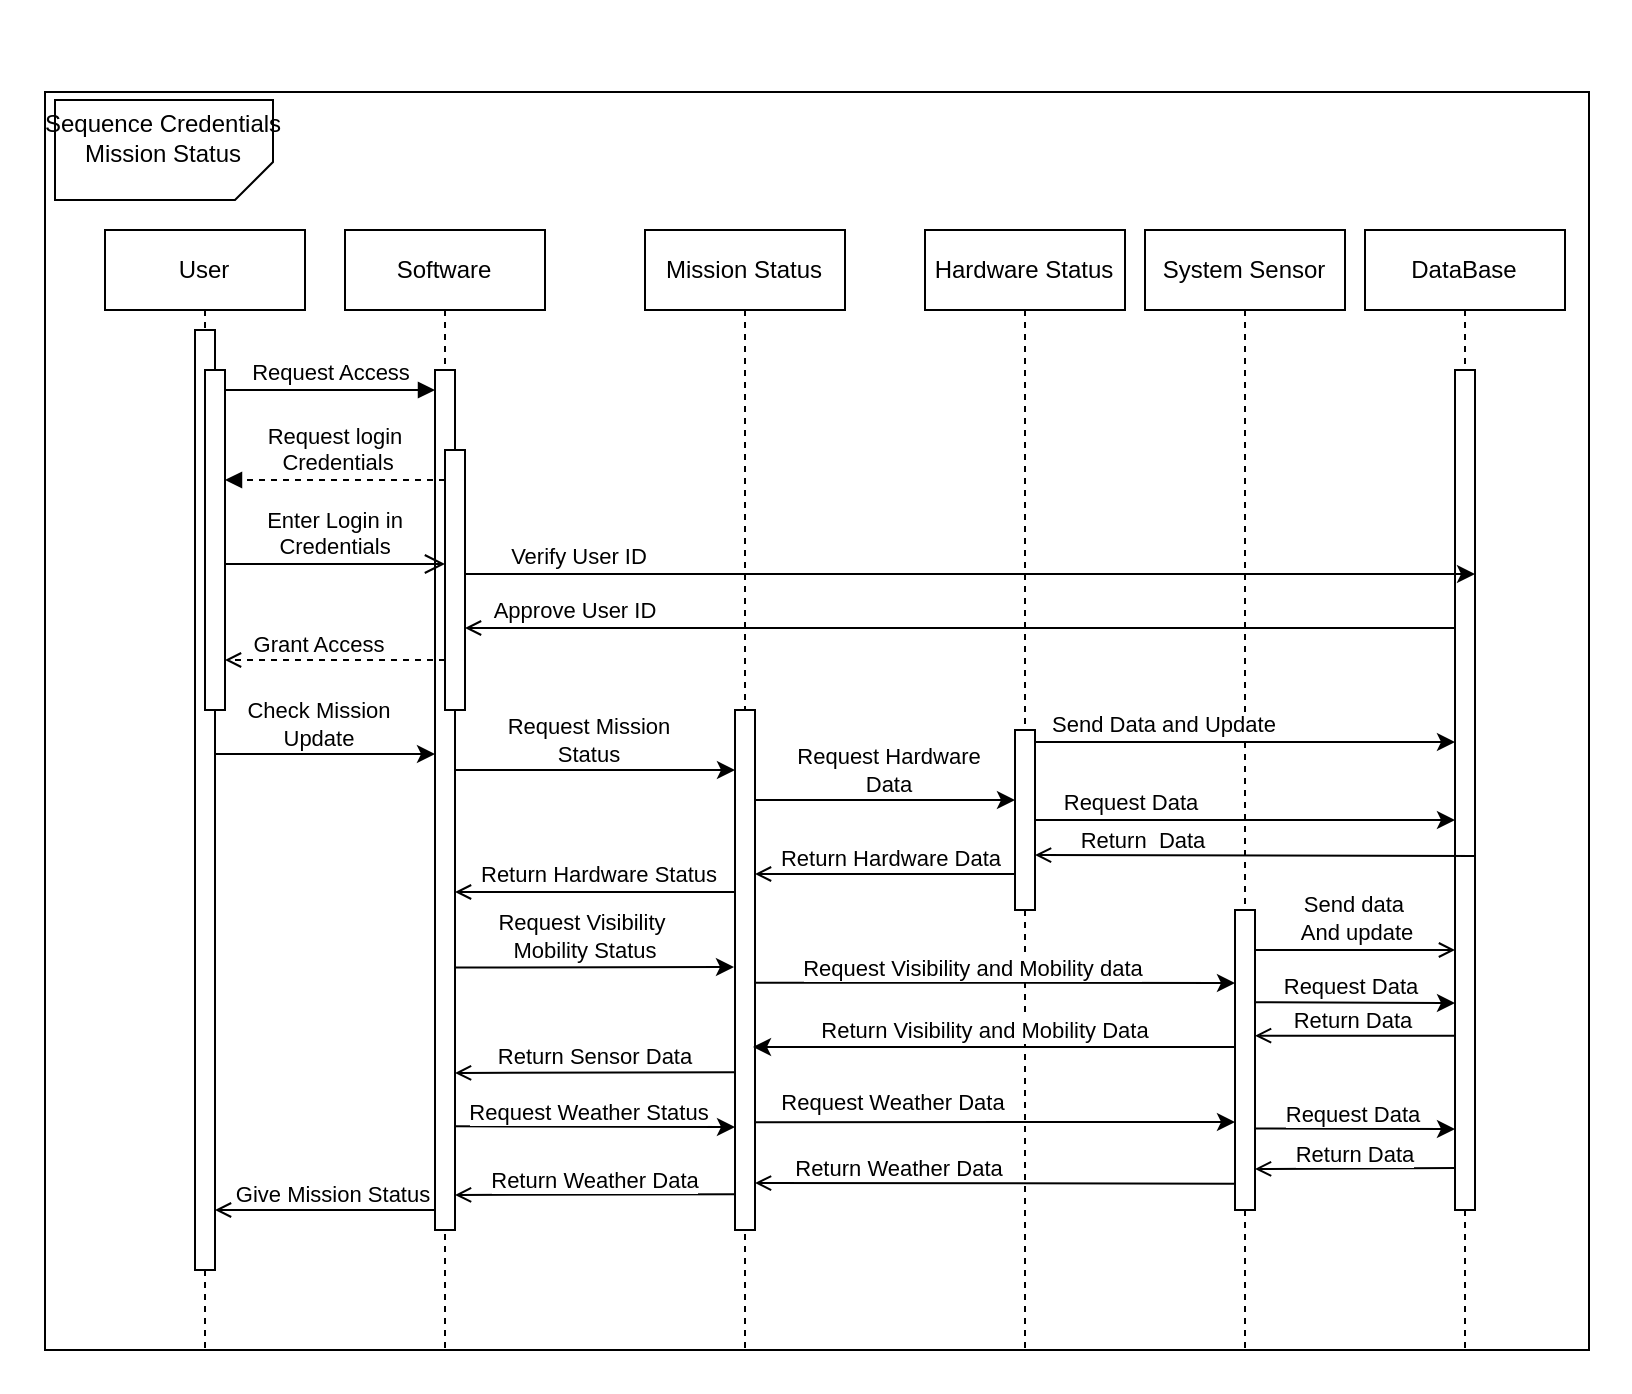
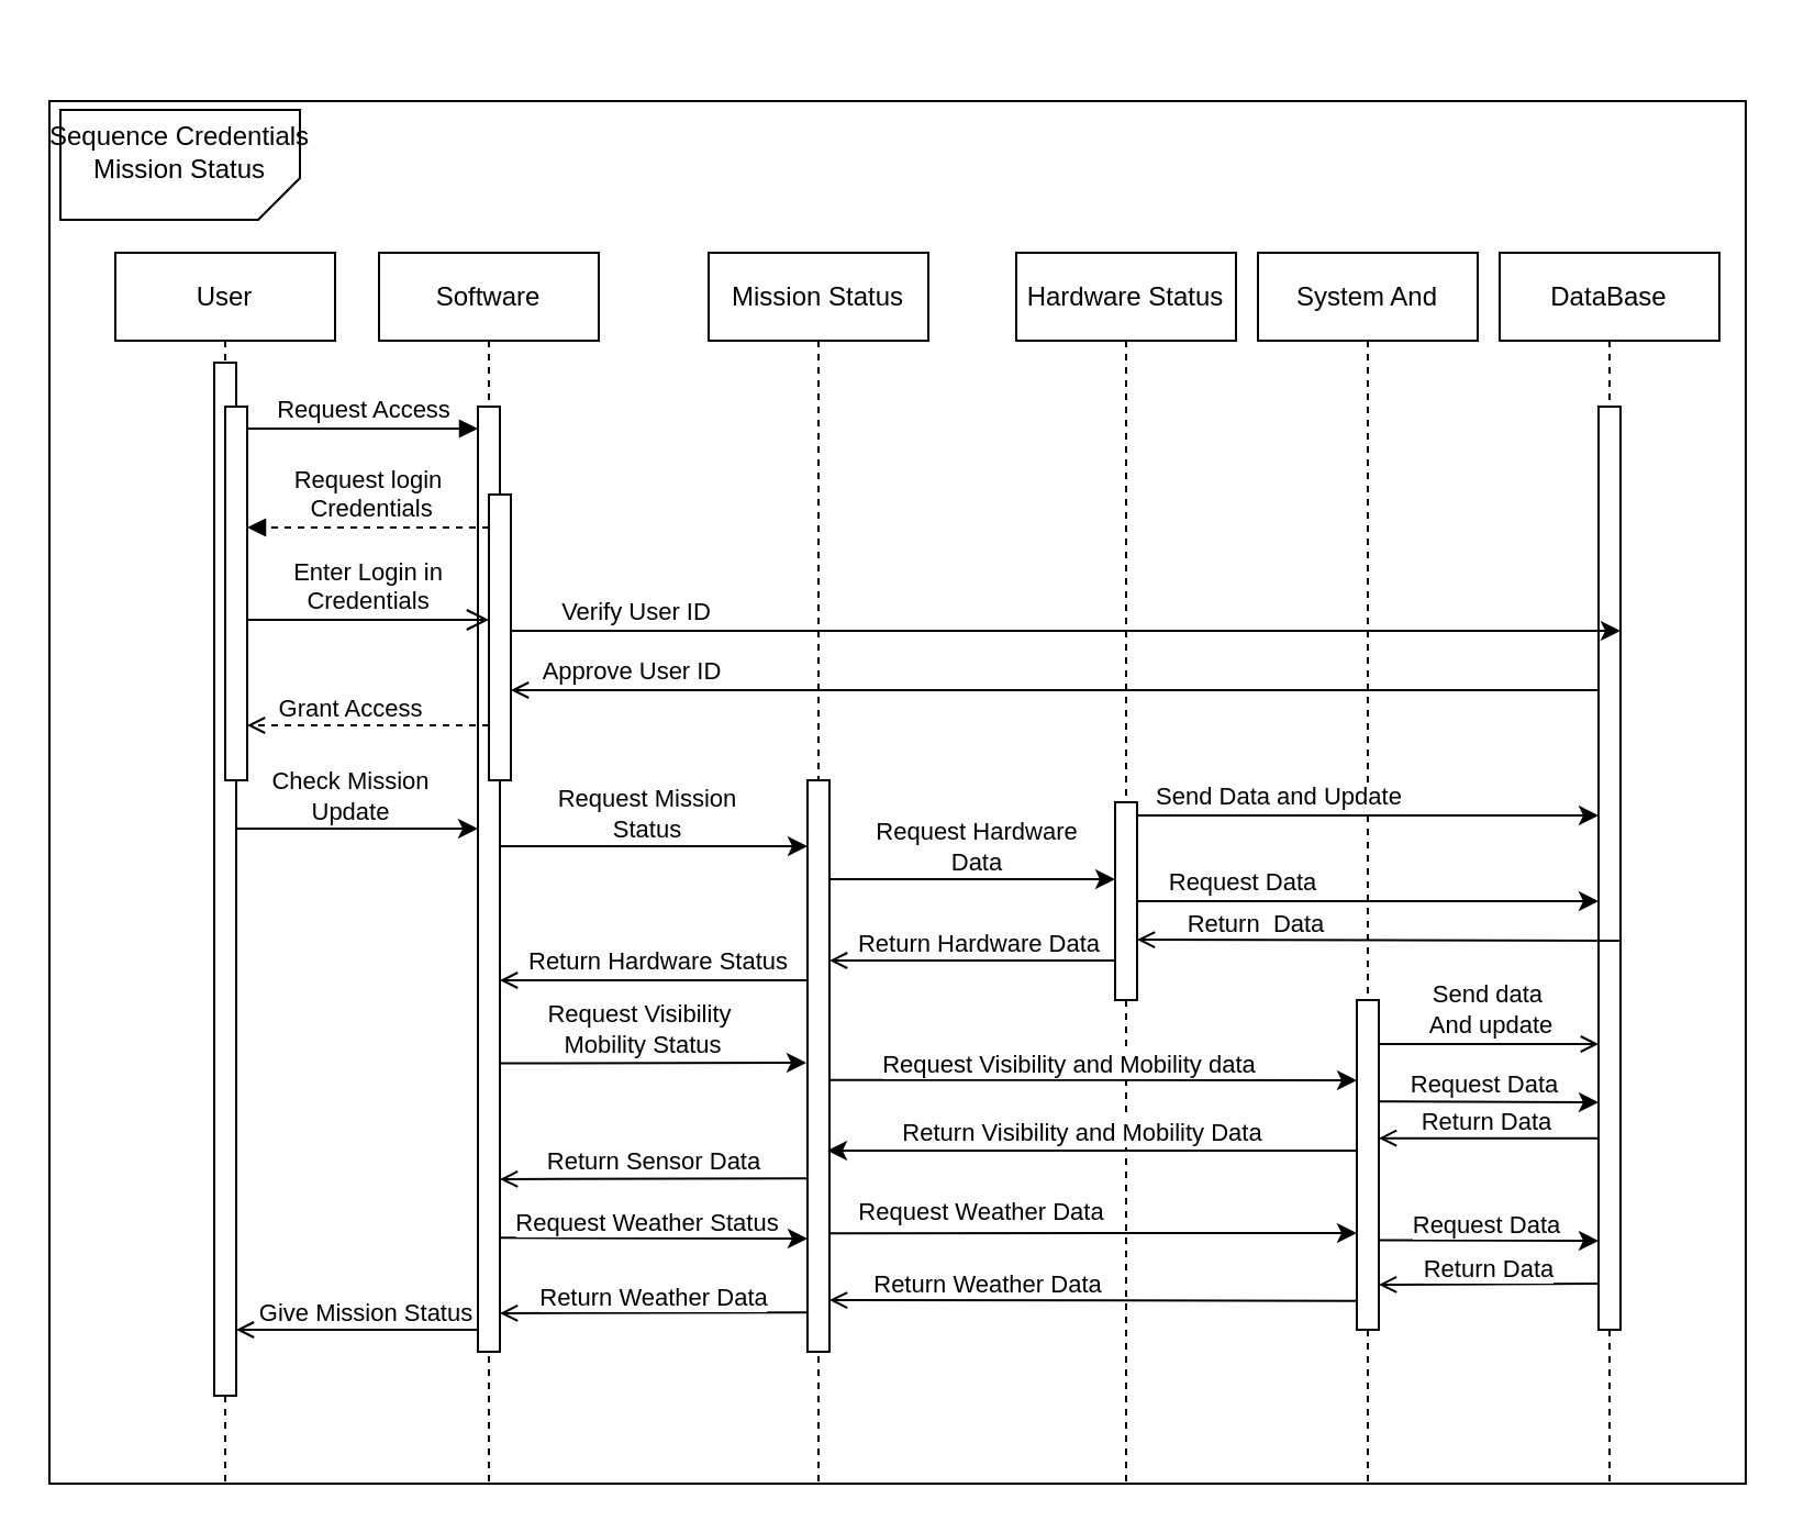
- <mxCell id="19" value="System Sensor" style="shape=umlLifeline;perimeter=lifelinePerimeter;whiteSpace=wrap;html=1;container=0;dropTarget=0;collapsible=0;recursiveResize=0;outlineConnect=0;portConstraint=eastwest;newEdgeStyle={&quot;edgeStyle&quot;:&quot;elbowEdgeStyle&quot;,&quot;elbow&quot;:&quot;vertical&quot;,&quot;curved&quot;:0,&quot;rounded&quot;:0};" vertex="1" parent="1"><mxGeometry x="572" y="114.5" width="100" height="560" as="geometry" /></mxCell>
+ <mxCell id="19" value="System And" style="shape=umlLifeline;perimeter=lifelinePerimeter;whiteSpace=wrap;html=1;container=0;dropTarget=0;collapsible=0;recursiveResize=0;outlineConnect=0;portConstraint=eastwest;newEdgeStyle={&quot;edgeStyle&quot;:&quot;elbowEdgeStyle&quot;,&quot;elbow&quot;:&quot;vertical&quot;,&quot;curved&quot;:0,&quot;rounded&quot;:0};" vertex="1" parent="1"><mxGeometry x="572" y="114.5" width="100" height="560" as="geometry" /></mxCell>
